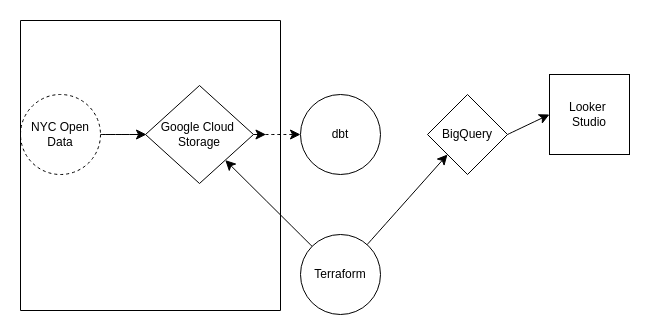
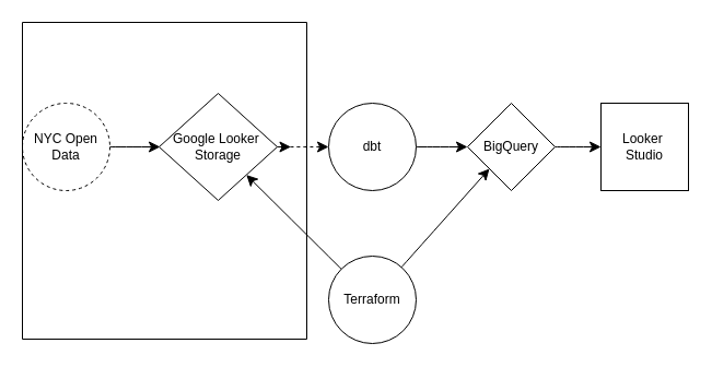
- <mxCell id="11" value="Looker&amp;nbsp;&lt;div&gt;Studio&lt;/div&gt;" style="whiteSpace=wrap;html=1;aspect=fixed;" vertex="1" parent="1"><mxGeometry x="549" y="74" width="80" height="80" as="geometry" /></mxCell>
+ <mxCell id="11" value="Looker&amp;nbsp;&lt;div&gt;Studio&lt;/div&gt;" style="whiteSpace=wrap;html=1;aspect=fixed;" vertex="1" parent="1"><mxGeometry x="549" y="94" width="80" height="80" as="geometry" /></mxCell>
- <mxCell id="6" value="Google Cloud&amp;nbsp;&lt;div&gt;Storage&lt;/div&gt;" style="rhombus;whiteSpace=wrap;html=1;" vertex="1" parent="1"><mxGeometry x="145" y="85" width="108" height="98" as="geometry" /></mxCell>
+ <mxCell id="6" value="Google Looker&amp;nbsp;&lt;div&gt;Storage&lt;/div&gt;" style="rhombus;whiteSpace=wrap;html=1;" vertex="1" parent="1"><mxGeometry x="145" y="85" width="108" height="98" as="geometry" /></mxCell>
+ <mxCell id="7" style="edgeStyle=none;curved=1;rounded=0;orthogonalLoop=1;jettySize=auto;html=1;entryX=0;entryY=0.5;entryDx=0;entryDy=0;fontSize=12;startSize=8;endSize=8;" edge="1" parent="1" source="8" target="10"><mxGeometry relative="1" as="geometry" /></mxCell>
